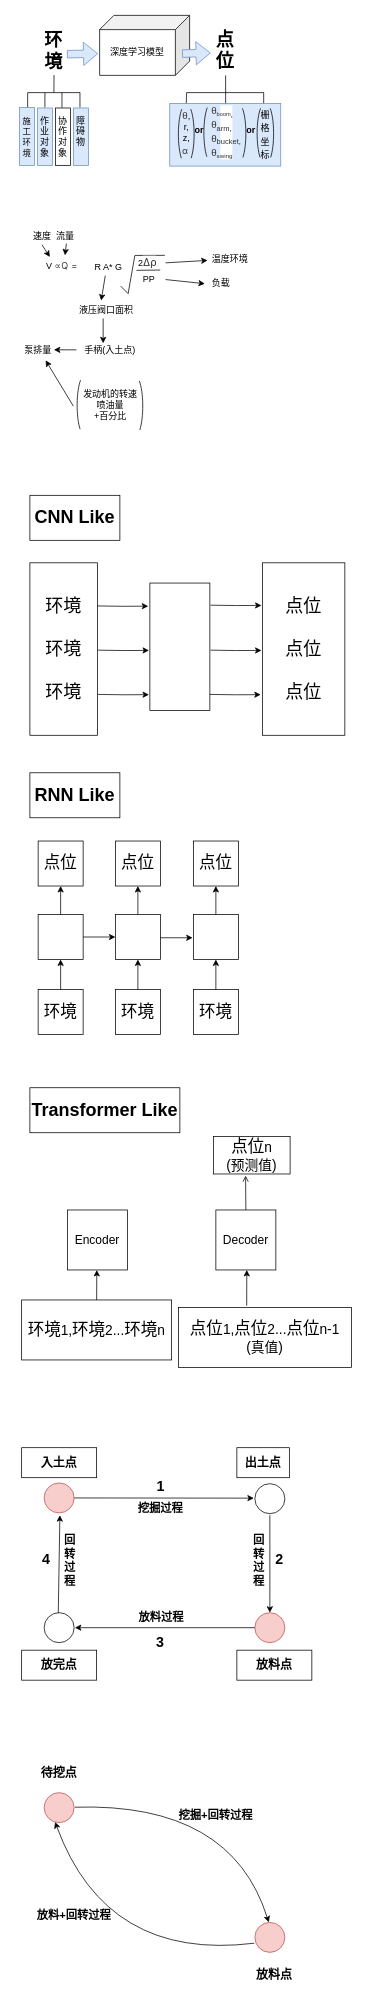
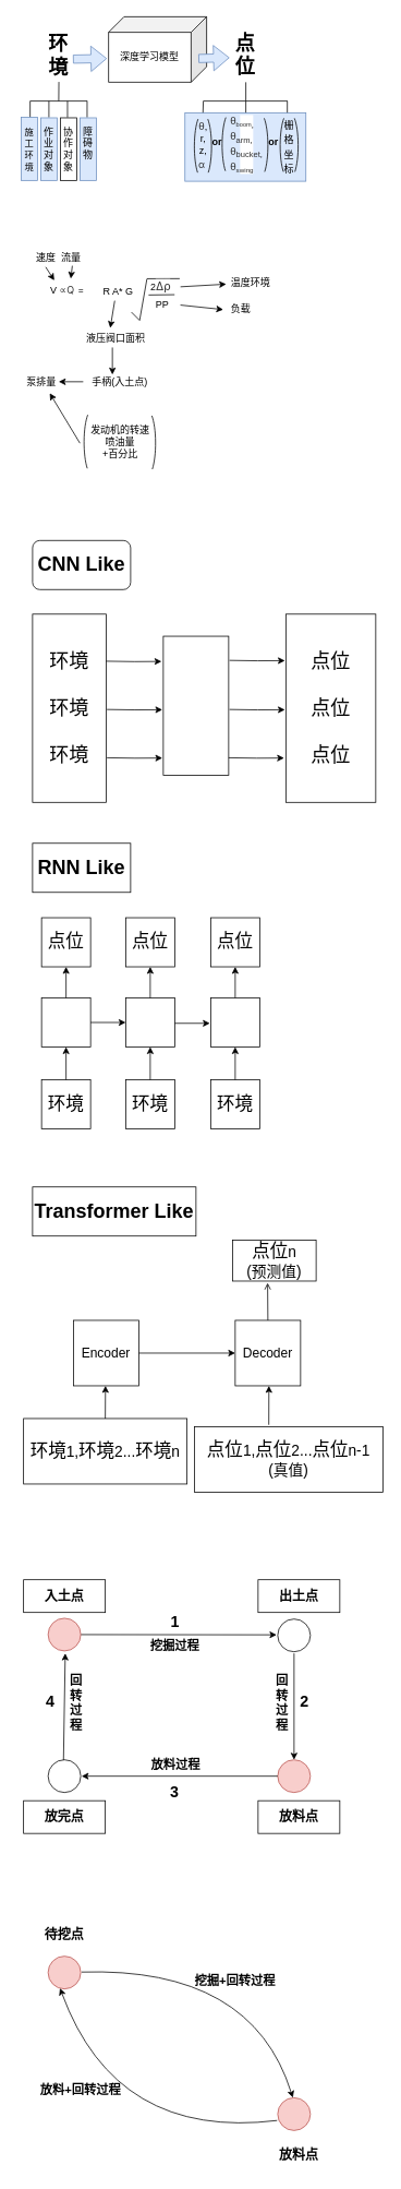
- <mxCell id="45" value="CNN Like" style="rounded=0;whiteSpace=wrap;html=1;fontSize=24;fontStyle=1;" parent="1" vertex="1"><mxGeometry x="39" y="660" width="120" height="60" as="geometry" /></mxCell>
+ <mxCell id="45" value="CNN Like" style="whiteSpace=wrap;html=1;fontSize=24;fontStyle=1;rounded=1;" parent="1" vertex="1"><mxGeometry x="39" y="660" width="120" height="60" as="geometry" /></mxCell>
+ <mxCell id="44" value="" style="endArrow=classic;html=1;rounded=0;exitX=1;exitY=0.5;exitDx=0;exitDy=0;entryX=0;entryY=0.5;entryDx=0;entryDy=0;" parent="1" source="35" target="36" edge="1"><mxGeometry width="50" height="50" relative="1" as="geometry"><mxPoint x="429" y="1513" as="sourcePoint" /><mxPoint x="479" y="1463" as="targetPoint" /></mxGeometry></mxCell>
- <mxCell id="54" value="出土点" style="rounded=0;whiteSpace=wrap;html=1;fontSize=16;fontStyle=1" parent="1" vertex="1"><mxGeometry x="315" y="1930" width="70" height="40" as="geometry" /></mxCell>
+ <mxCell id="54" value="出土点" style="rounded=0;whiteSpace=wrap;html=1;fontSize=16;fontStyle=1" parent="1" vertex="1"><mxGeometry x="315" y="1930" width="100" height="40" as="geometry" /></mxCell>
